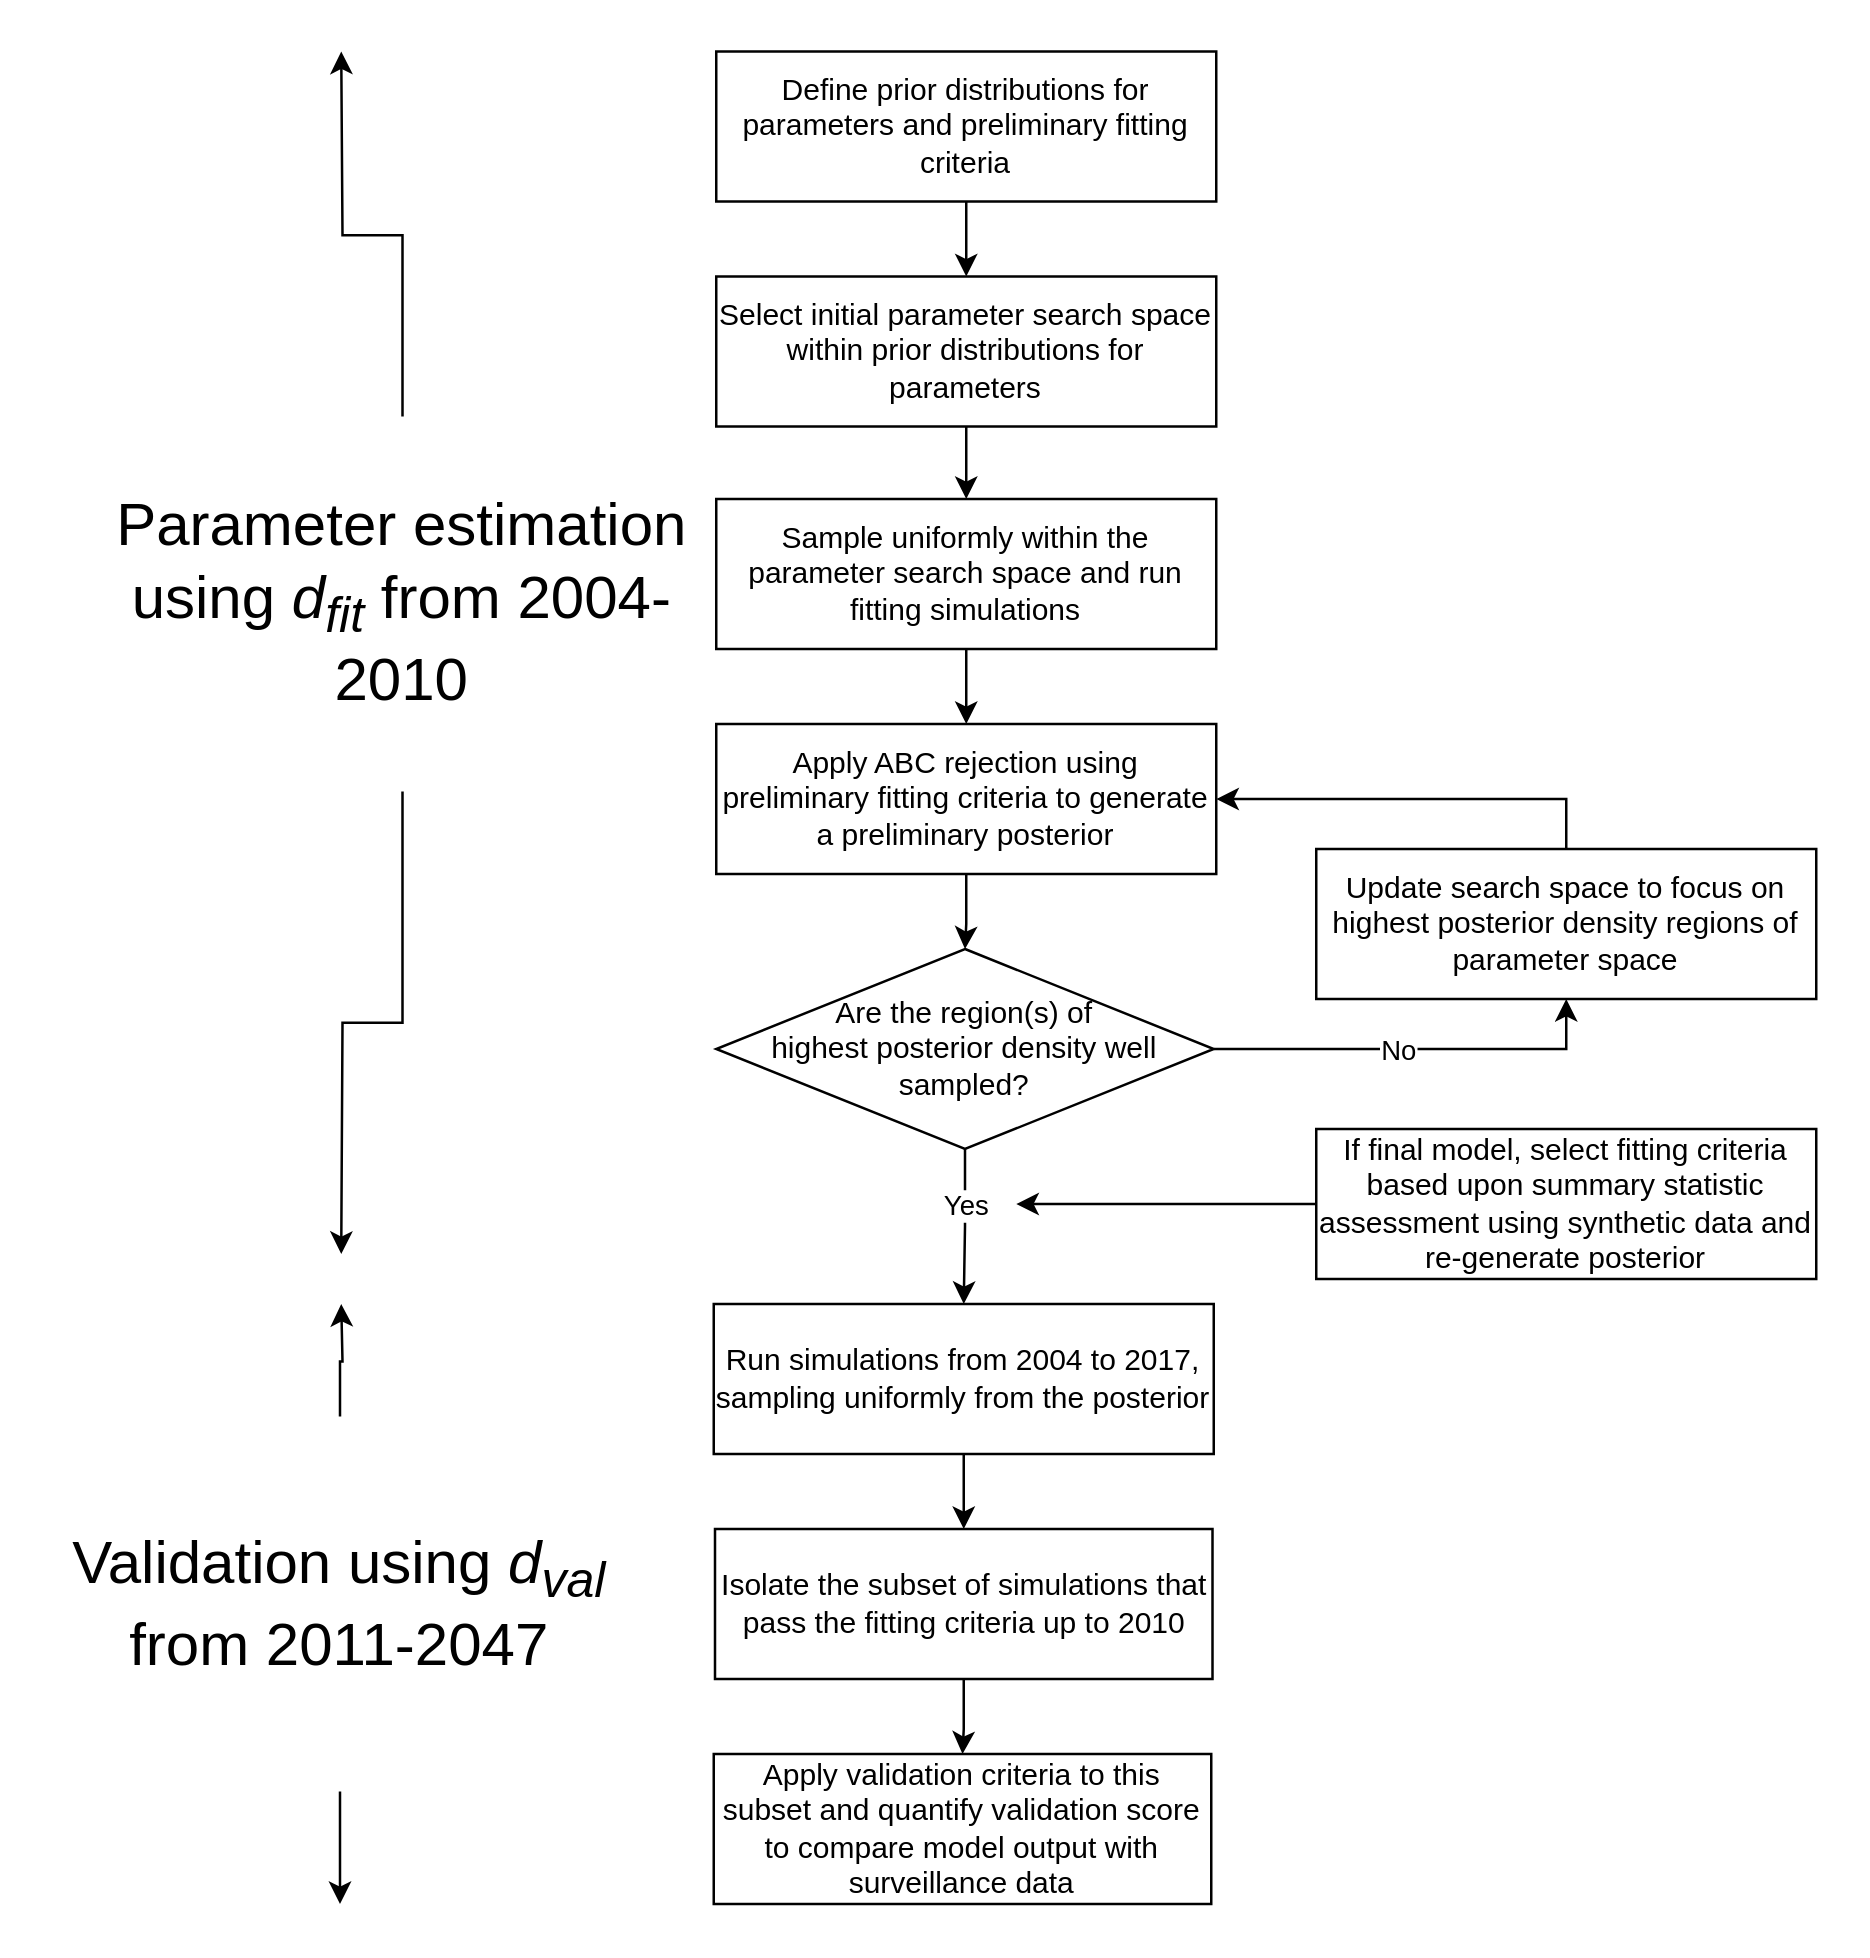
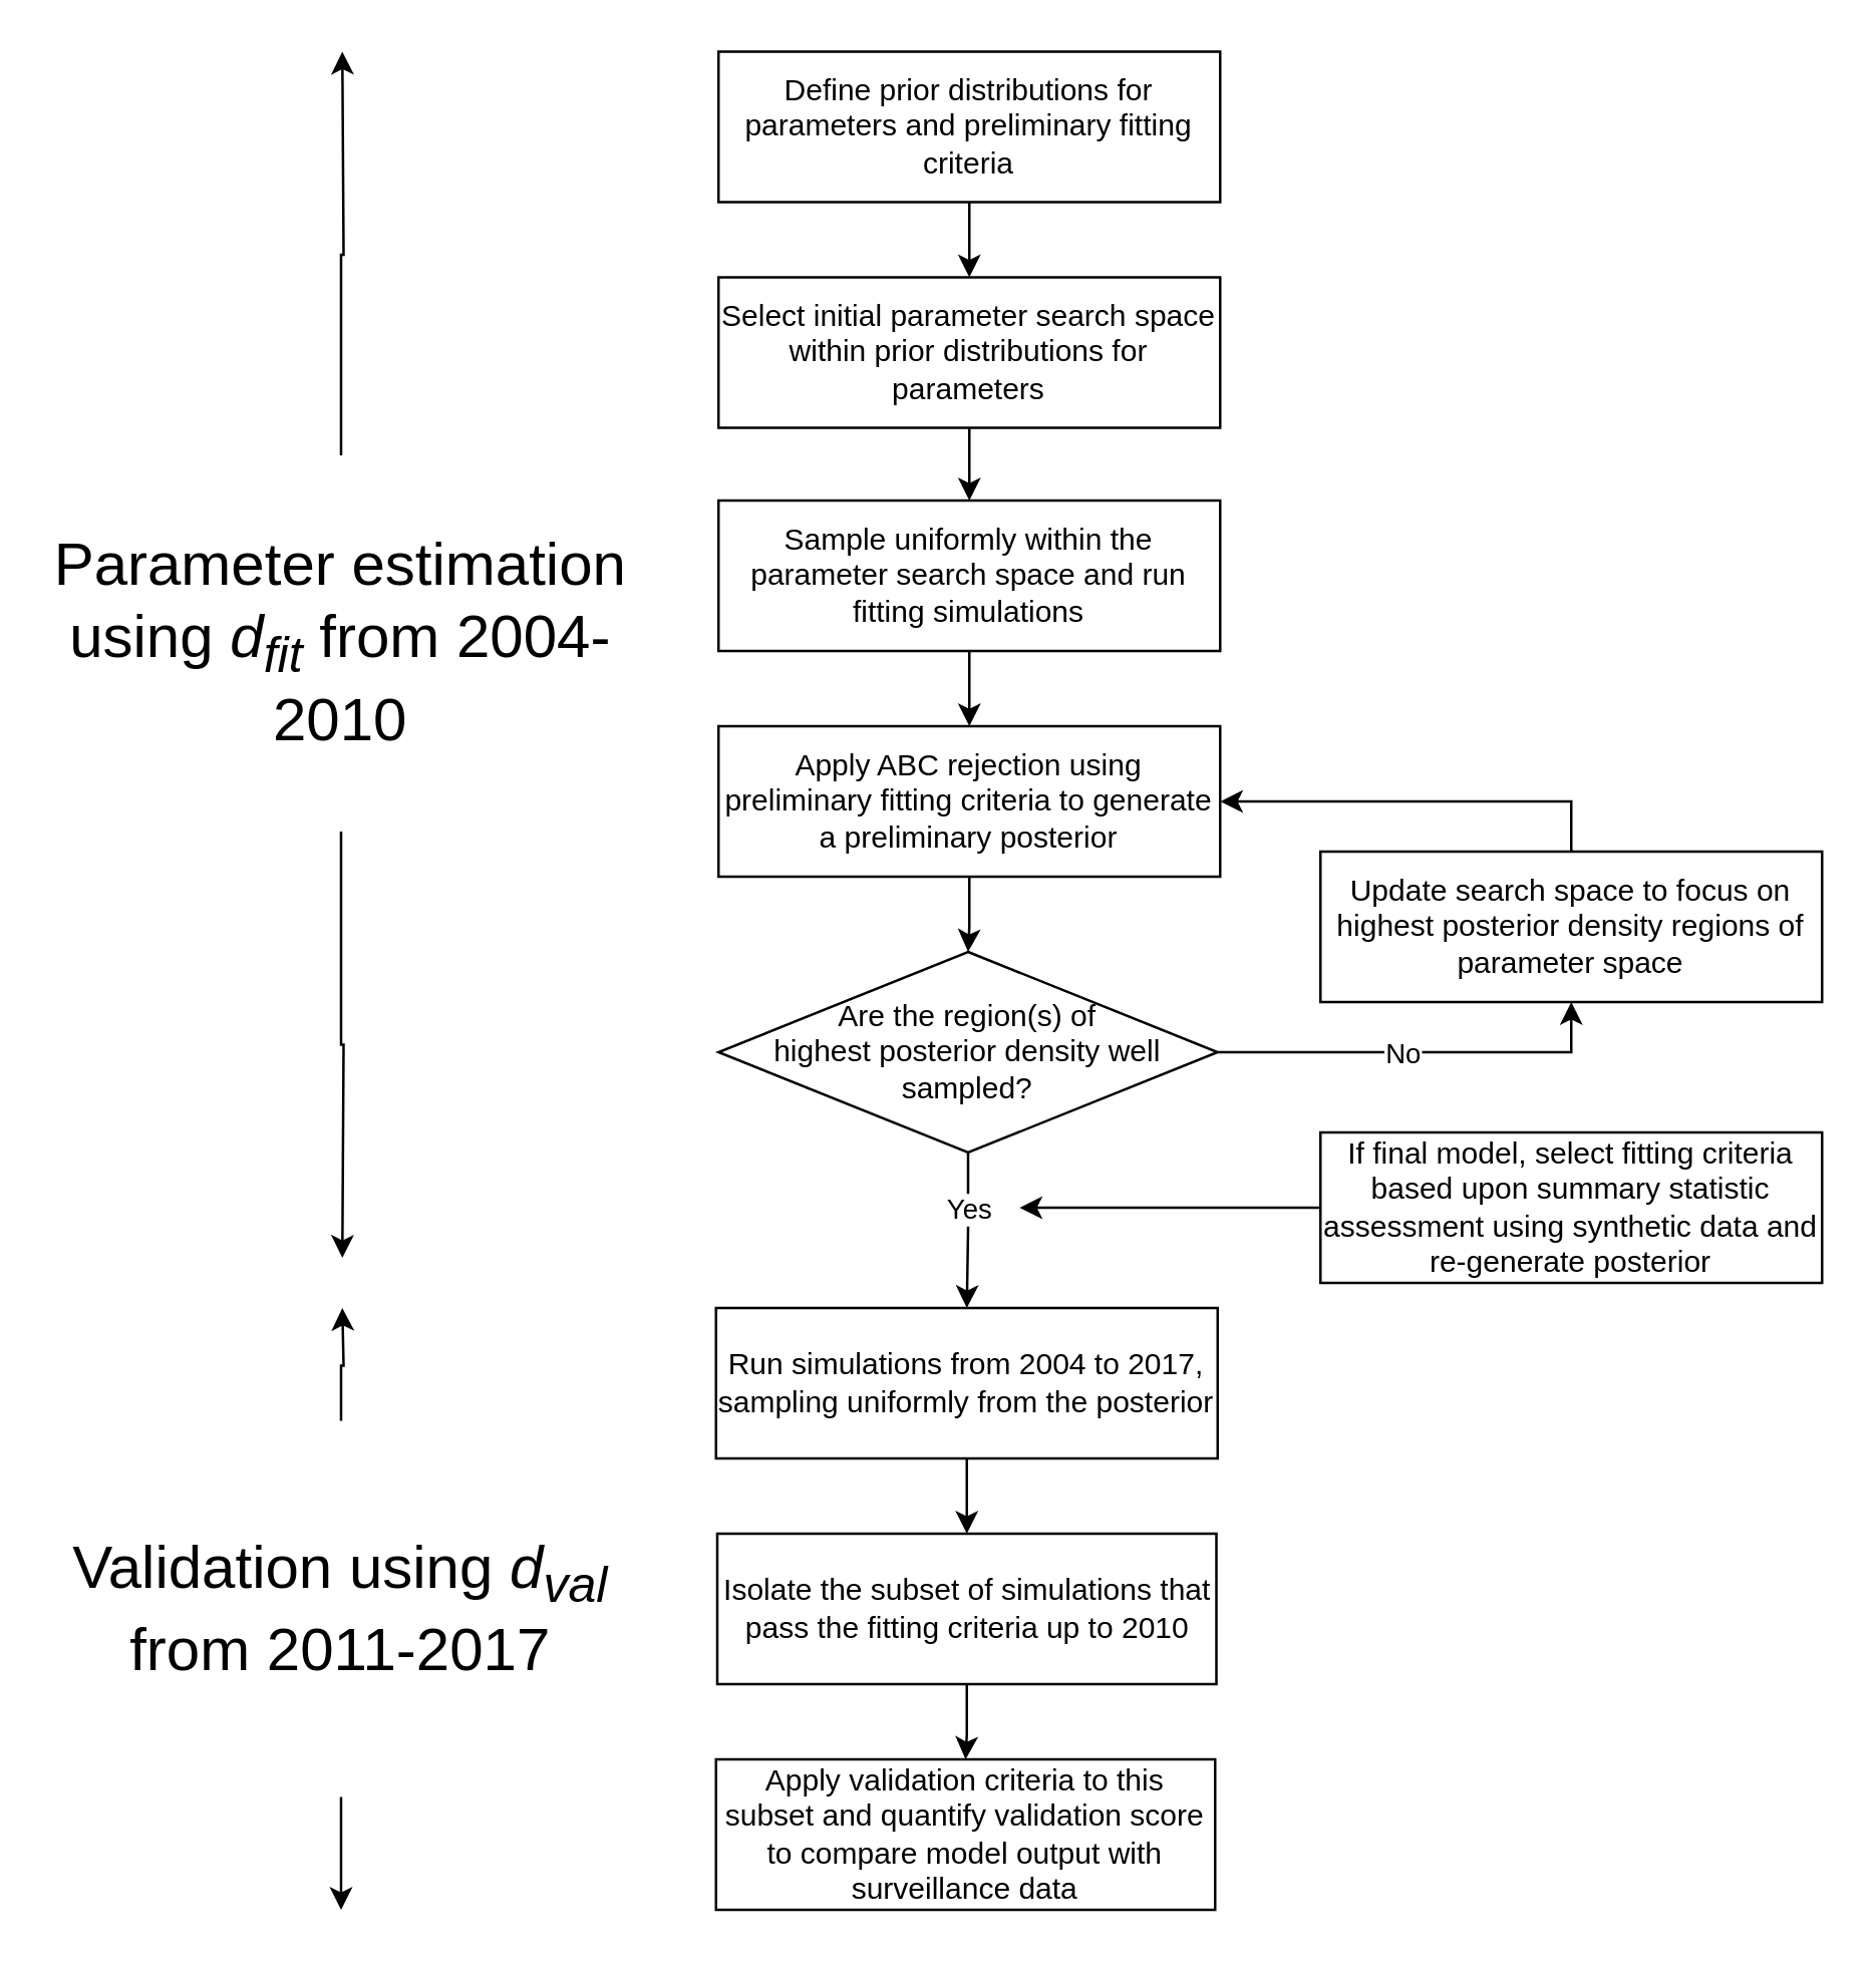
- <mxCell id="14" value="&lt;font style=&quot;font-size: 24px&quot;&gt;Parameter estimation using &lt;i&gt;d&lt;sub&gt;fit&lt;/sub&gt;&lt;/i&gt; from 2004-2010&lt;/font&gt;" style="text;html=1;strokeColor=none;fillColor=none;align=center;verticalAlign=middle;whiteSpace=wrap;rounded=0;" parent="1" vertex="1"><mxGeometry x="45" y="166" width="231" height="150" as="geometry" /></mxCell>
+ <mxCell id="14" value="&lt;font style=&quot;font-size: 24px&quot;&gt;Parameter estimation using &lt;i&gt;d&lt;sub&gt;fit&lt;/sub&gt;&lt;/i&gt; from 2004-2010&lt;/font&gt;" style="text;html=1;strokeColor=none;fillColor=none;align=center;verticalAlign=middle;whiteSpace=wrap;rounded=0;" parent="1" vertex="1"><mxGeometry x="20" y="181" width="231" height="150" as="geometry" /></mxCell>
- <mxCell id="22" value="&lt;font style=&quot;font-size: 24px&quot;&gt;Validation using &lt;i&gt;d&lt;sub&gt;val&lt;/sub&gt;&lt;/i&gt; from 2011-2047&lt;/font&gt;" style="text;html=1;strokeColor=none;fillColor=none;align=center;verticalAlign=middle;whiteSpace=wrap;rounded=0;" parent="1" vertex="1"><mxGeometry x="20" y="566" width="231" height="150" as="geometry" /></mxCell>
+ <mxCell id="22" value="&lt;font style=&quot;font-size: 24px&quot;&gt;Validation using &lt;i&gt;d&lt;sub&gt;val&lt;/sub&gt;&lt;/i&gt; from 2011-2017&lt;/font&gt;" style="text;html=1;strokeColor=none;fillColor=none;align=center;verticalAlign=middle;whiteSpace=wrap;rounded=0;" parent="1" vertex="1"><mxGeometry x="20" y="566" width="231" height="150" as="geometry" /></mxCell>
